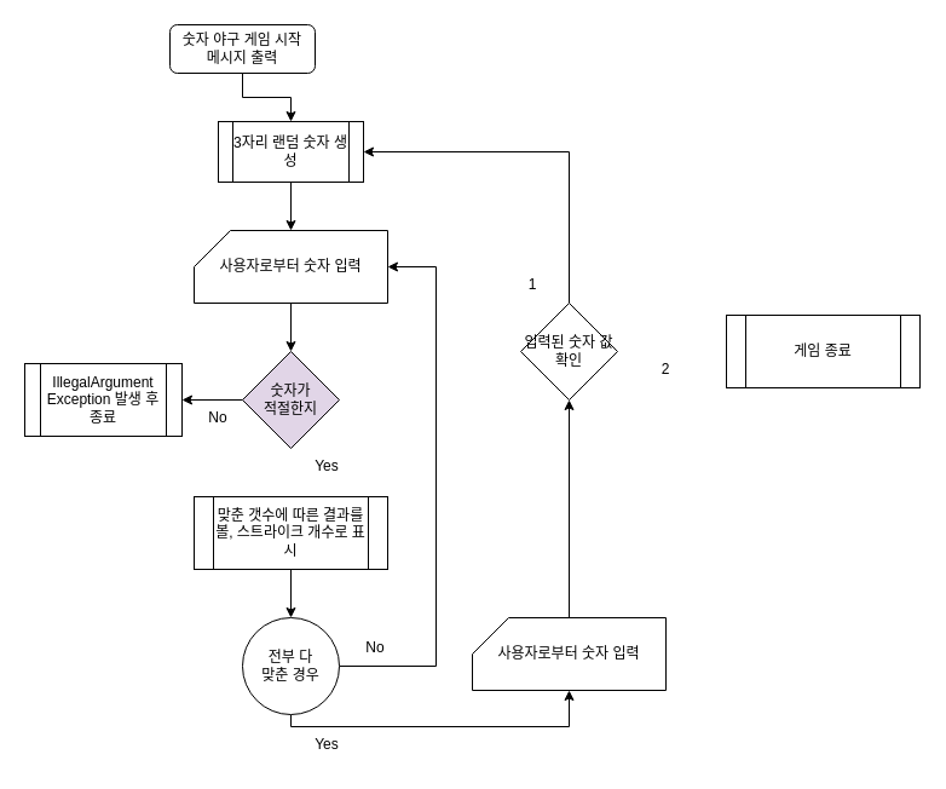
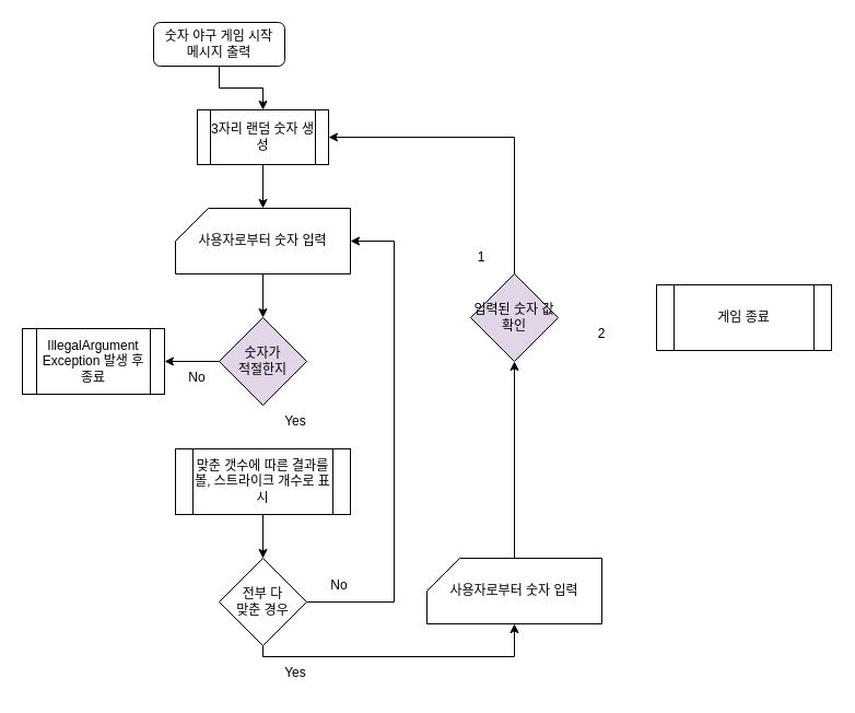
- <mxCell id="20" value="입력된 숫자 값 확인" style="rhombus;whiteSpace=wrap;html=1;" vertex="1" parent="1"><mxGeometry x="430" y="250" width="80" height="80" as="geometry" /></mxCell>
+ <mxCell id="20" value="입력된 숫자 값 확인" style="rhombus;whiteSpace=wrap;html=1;fillColor=#e1d5e7;" vertex="1" parent="1"><mxGeometry x="430" y="250" width="80" height="80" as="geometry" /></mxCell>
- <mxCell id="16" value="전부 다 &lt;br&gt;맞춘 경우" style="ellipse;whiteSpace=wrap;html=1;" vertex="1" parent="1"><mxGeometry x="200" y="510" width="80" height="80" as="geometry" /></mxCell>
+ <mxCell id="16" value="전부 다 &lt;br&gt;맞춘 경우" style="rhombus;whiteSpace=wrap;html=1;" vertex="1" parent="1"><mxGeometry x="200" y="510" width="80" height="80" as="geometry" /></mxCell>
